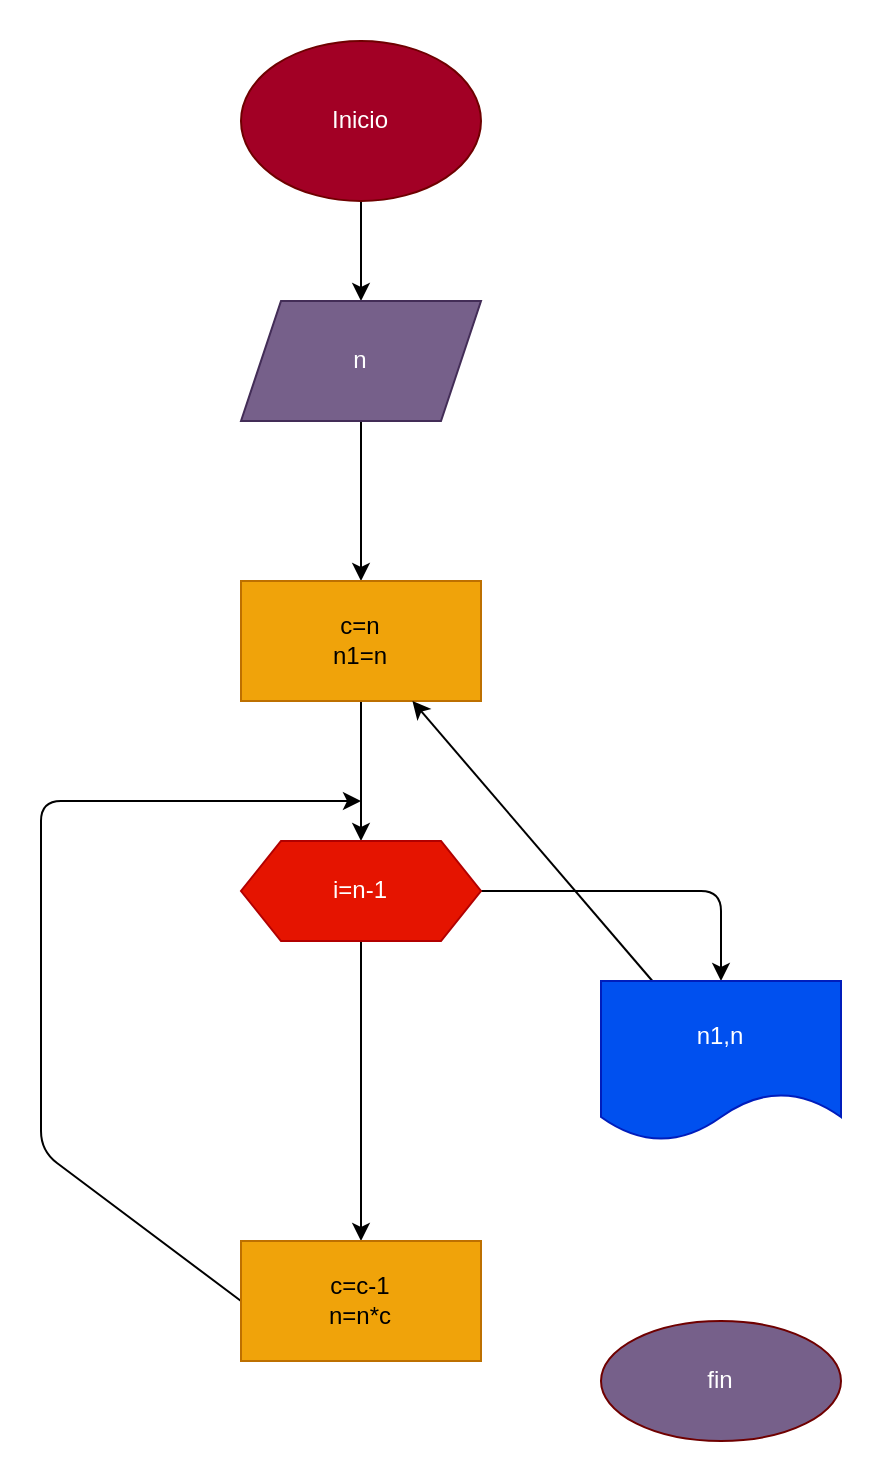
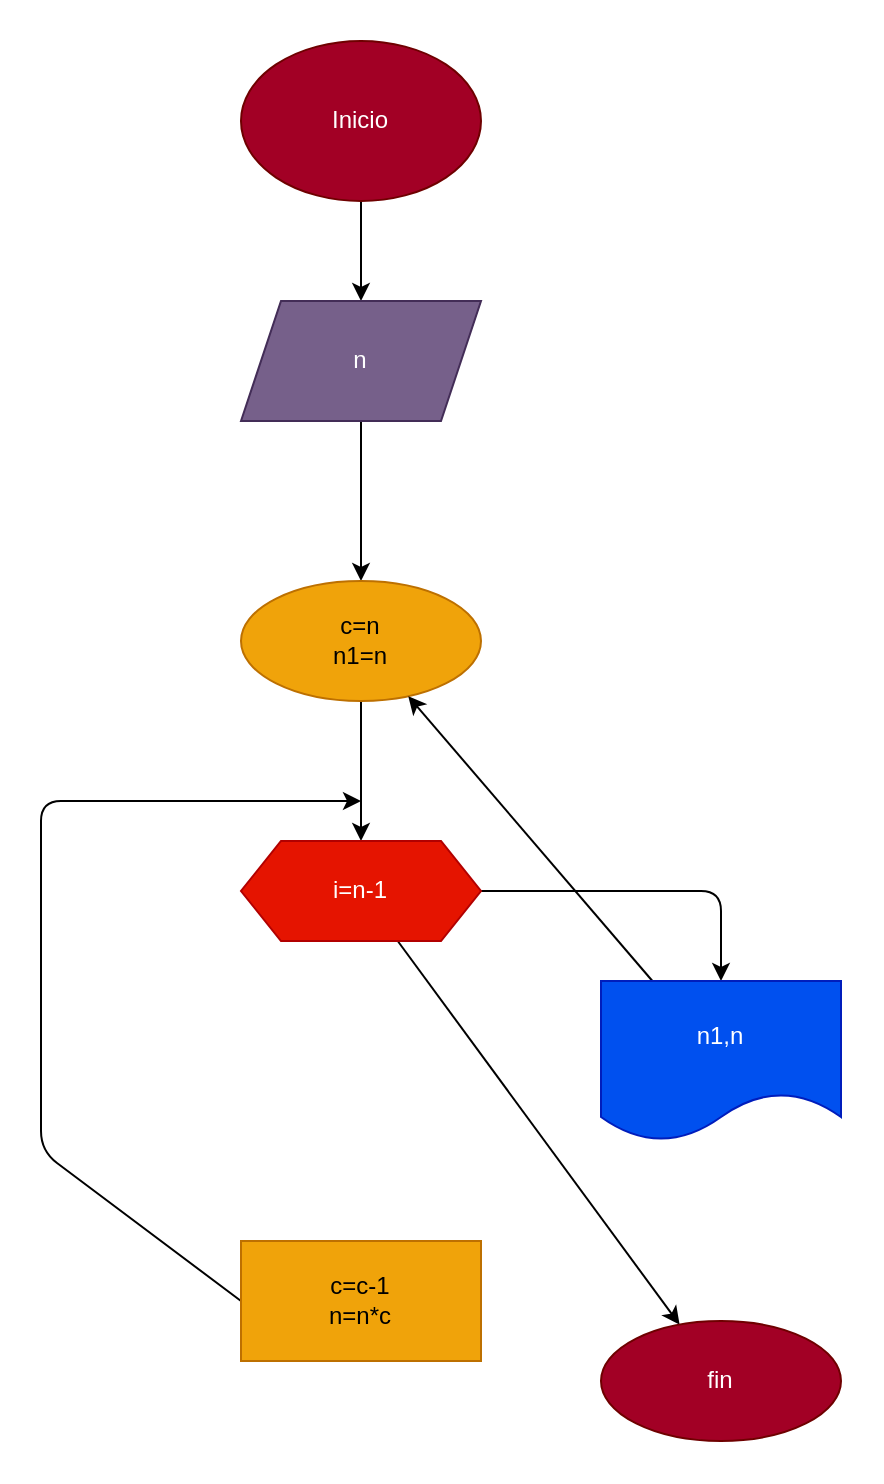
- <mxCell id="7" value="c=n&lt;br&gt;n1=n" style="whiteSpace=wrap;html=1;fillColor=#f0a30a;fontColor=#000000;strokeColor=#BD7000;" vertex="1" parent="1"><mxGeometry x="120" y="290" width="120" height="60" as="geometry" /></mxCell>
+ <mxCell id="7" value="c=n&lt;br&gt;n1=n" style="ellipse;whiteSpace=wrap;html=1;fillColor=#f0a30a;fontColor=#000000;strokeColor=#BD7000;" vertex="1" parent="1"><mxGeometry x="120" y="290" width="120" height="60" as="geometry" /></mxCell>
- <mxCell id="8" value="" style="edgeStyle=none;html=1;" edge="1" parent="1" source="10" target="12"><mxGeometry relative="1" as="geometry" /></mxCell>
+ <mxCell id="8" value="" style="edgeStyle=none;html=1;" edge="1" parent="1" source="10" target="15"><mxGeometry relative="1" as="geometry" /></mxCell>
- <mxCell id="15" value="fin" style="ellipse;whiteSpace=wrap;html=1;fillColor=#76608a;fontColor=#ffffff;strokeColor=#6F0000;" vertex="1" parent="1"><mxGeometry x="300" y="660" width="120" height="60" as="geometry" /></mxCell>
+ <mxCell id="15" value="fin" style="ellipse;whiteSpace=wrap;html=1;fillColor=#a20025;fontColor=#ffffff;strokeColor=#6F0000;" vertex="1" parent="1"><mxGeometry x="300" y="660" width="120" height="60" as="geometry" /></mxCell>
